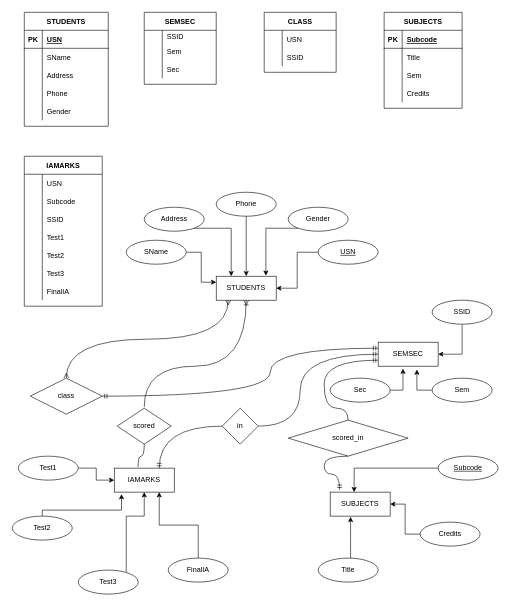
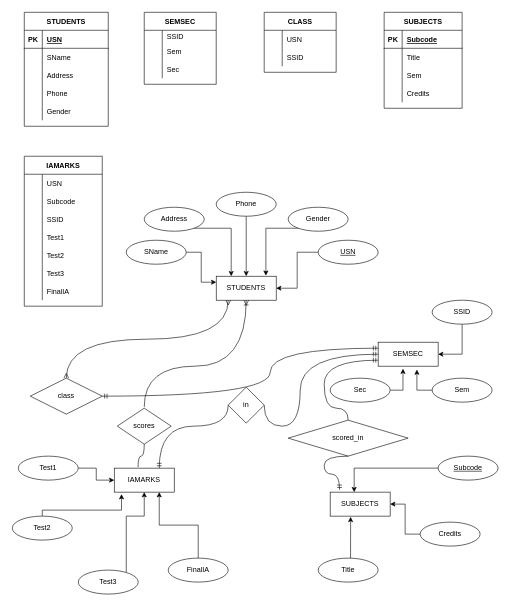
- <mxCell id="110" value="scored" style="shape=rhombus;perimeter=rhombusPerimeter;whiteSpace=wrap;html=1;align=center;" vertex="1" parent="1"><mxGeometry x="195" y="680" width="90" height="60" as="geometry" /></mxCell>
+ <mxCell id="110" value="scores" style="shape=rhombus;perimeter=rhombusPerimeter;whiteSpace=wrap;html=1;align=center;" vertex="1" parent="1"><mxGeometry x="195" y="680" width="90" height="60" as="geometry" /></mxCell>
- <mxCell id="112" value="in" style="shape=rhombus;perimeter=rhombusPerimeter;whiteSpace=wrap;html=1;align=center;" vertex="1" parent="1"><mxGeometry x="370" y="680" width="60" height="60" as="geometry" /></mxCell>
+ <mxCell id="112" value="in" style="shape=rhombus;perimeter=rhombusPerimeter;whiteSpace=wrap;html=1;align=center;" vertex="1" parent="1"><mxGeometry x="380" y="645" width="60" height="60" as="geometry" /></mxCell>
